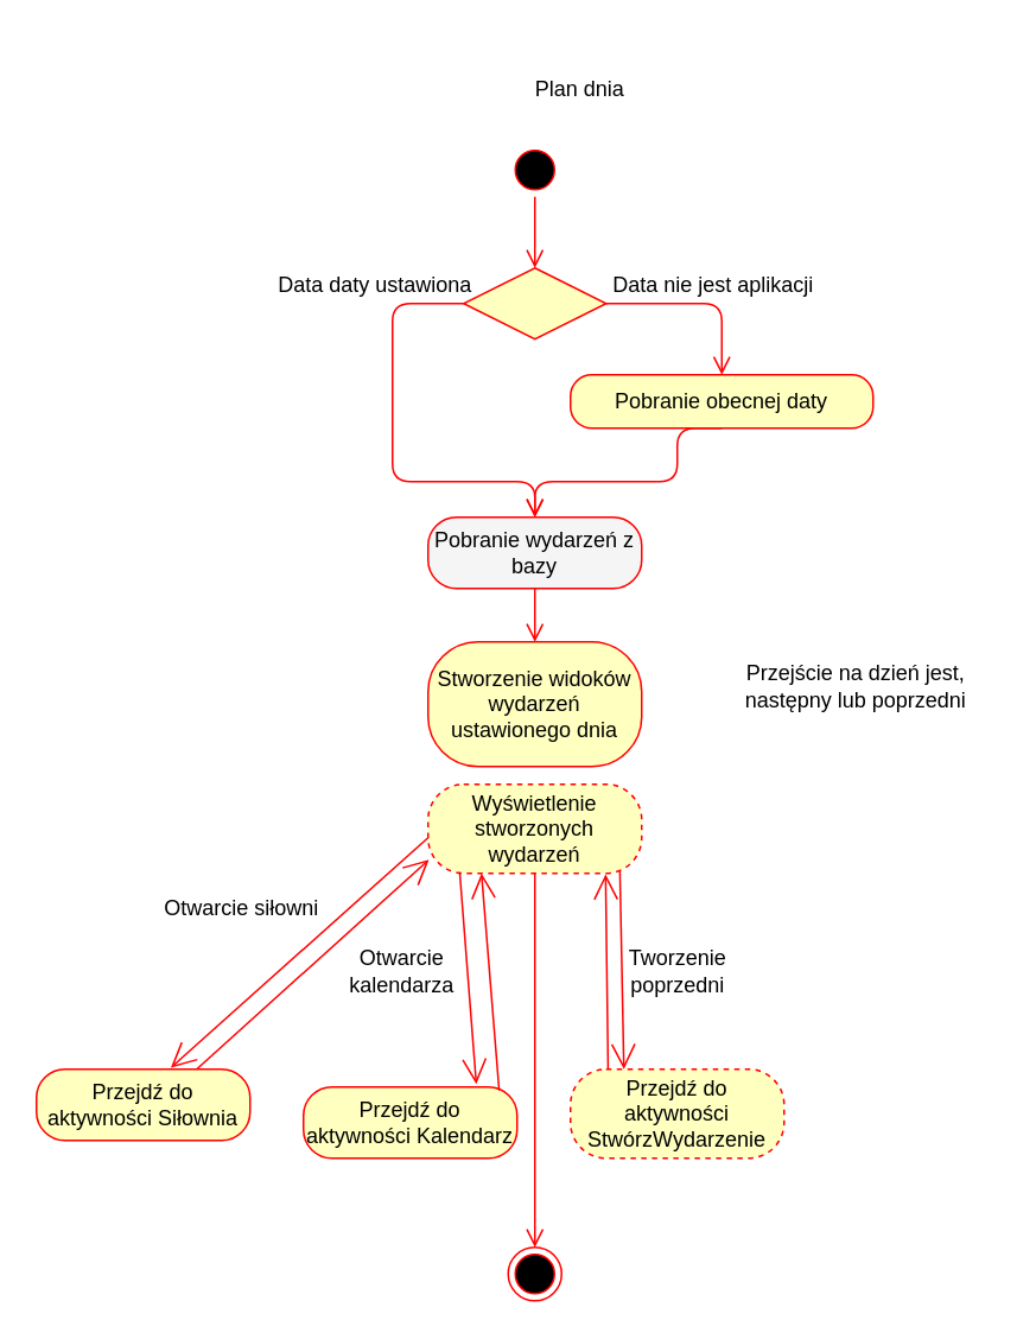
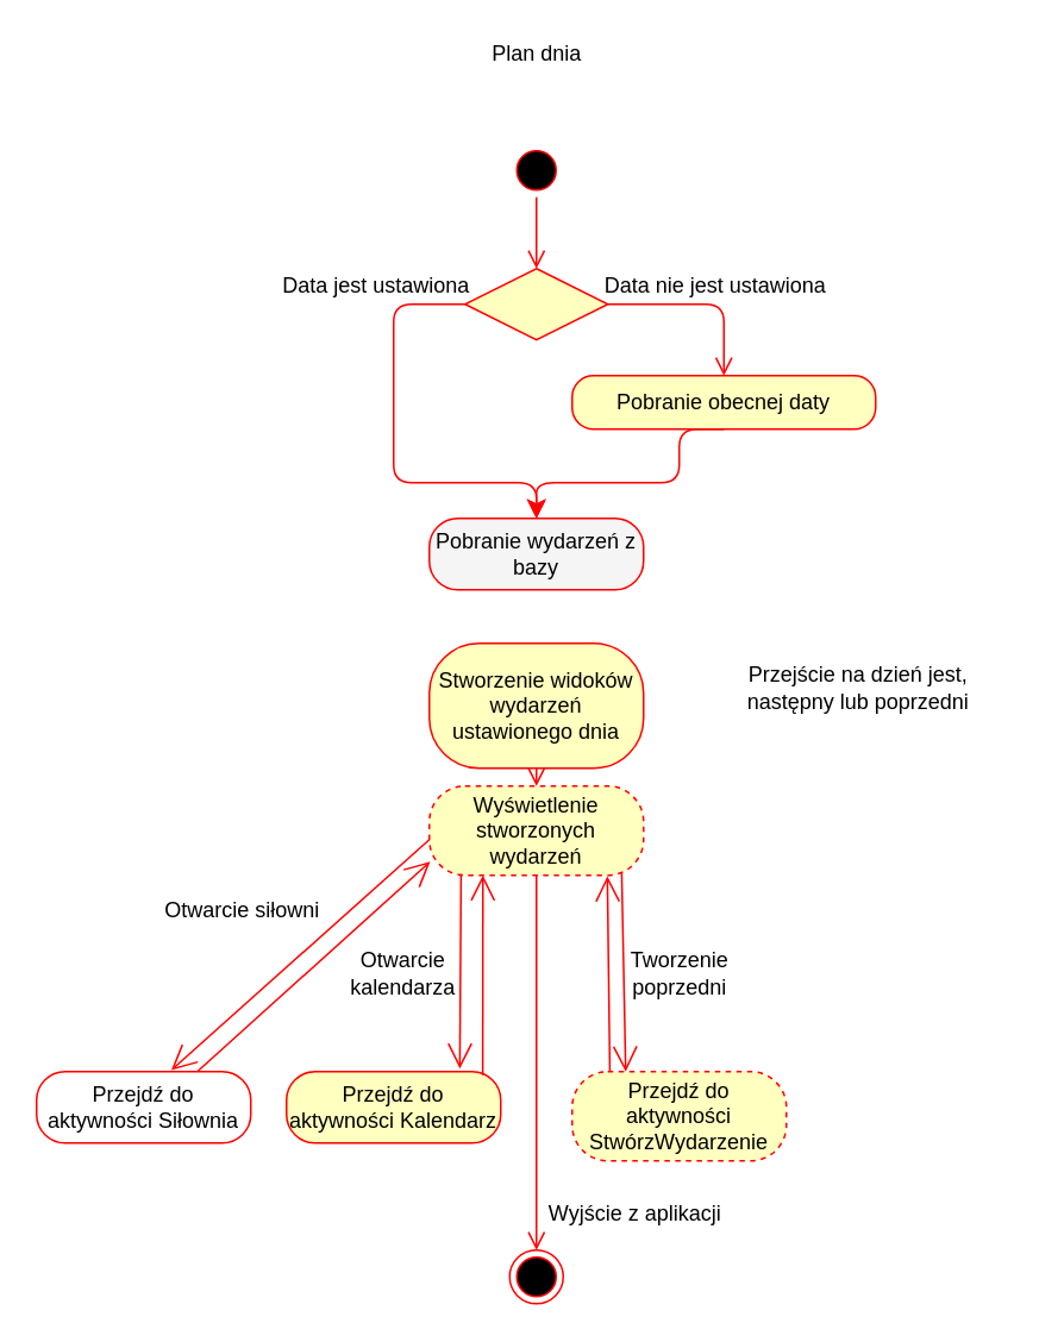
- <mxCell id="17" value="Plan dnia" style="text;html=1;align=center;verticalAlign=middle;resizable=0;points=[];autosize=1;" vertex="1" parent="1"><mxGeometry x="290" y="40" width="70" height="20" as="geometry" /></mxCell>
+ <mxCell id="17" value="Plan dnia" style="text;html=1;align=center;verticalAlign=middle;resizable=0;points=[];autosize=1;" vertex="1" parent="1"><mxGeometry x="265" y="20" width="70" height="20" as="geometry" /></mxCell>
- <mxCell id="14" value="Data daty ustawiona" style="text;html=1;align=center;verticalAlign=middle;resizable=0;points=[];autosize=1;" vertex="1" parent="1"><mxGeometry x="150" y="150" width="120" height="20" as="geometry" /></mxCell>
+ <mxCell id="14" value="Data jest ustawiona" style="text;html=1;align=center;verticalAlign=middle;resizable=0;points=[];autosize=1;" vertex="1" parent="1"><mxGeometry x="150" y="150" width="120" height="20" as="geometry" /></mxCell>
- <mxCell id="15" value="Data nie jest aplikacji" style="text;html=1;align=center;verticalAlign=middle;resizable=0;points=[];autosize=1;" vertex="1" parent="1"><mxGeometry x="330" y="150" width="140" height="20" as="geometry" /></mxCell>
+ <mxCell id="15" value="Data nie jest ustawiona" style="text;html=1;align=center;verticalAlign=middle;resizable=0;points=[];autosize=1;" vertex="1" parent="1"><mxGeometry x="330" y="150" width="140" height="20" as="geometry" /></mxCell>
- <mxCell id="11" value="" style="edgeStyle=orthogonalEdgeStyle;html=1;verticalAlign=bottom;endArrow=open;endSize=8;strokeColor=#ff0000;exitX=0.5;exitY=1;exitDx=0;exitDy=0;entryX=0.5;entryY=0;entryDx=0;entryDy=0;" edge="1" parent="1" source="10" target="31"><mxGeometry relative="1" as="geometry"><mxPoint x="300" y="250" as="targetPoint" /><mxPoint x="230.017" y="260" as="sourcePoint" /><Array as="points"><mxPoint x="380" y="270" /><mxPoint x="300" y="270" /></Array></mxGeometry></mxCell>
+ <mxCell id="11" value="" style="edgeStyle=orthogonalEdgeStyle;html=1;verticalAlign=bottom;endArrow=classic;endSize=8;strokeColor=#ff0000;exitX=0.5;exitY=1;exitDx=0;exitDy=0;entryX=0.5;entryY=0;entryDx=0;entryDy=0;" edge="1" parent="1" source="10" target="31"><mxGeometry relative="1" as="geometry"><mxPoint x="300" y="250" as="targetPoint" /><mxPoint x="230.017" y="260" as="sourcePoint" /><Array as="points"><mxPoint x="380" y="270" /><mxPoint x="300" y="270" /></Array></mxGeometry></mxCell>
- <mxCell id="32" value="" style="edgeStyle=orthogonalEdgeStyle;html=1;verticalAlign=bottom;endArrow=open;endSize=8;strokeColor=#ff0000;exitX=0.5;exitY=1;exitDx=0;exitDy=0;entryX=0.5;entryY=0;entryDx=0;entryDy=0;" edge="1" parent="1" source="31" target="6"><mxGeometry relative="1" as="geometry"><mxPoint x="330" y="340" as="targetPoint" /><mxPoint x="310" y="410" as="sourcePoint" /></mxGeometry></mxCell>
+ <mxCell id="7" value="" style="edgeStyle=orthogonalEdgeStyle;html=1;verticalAlign=bottom;endArrow=open;endSize=8;strokeColor=#ff0000;entryX=0.5;entryY=0;entryDx=0;entryDy=0;" edge="1" parent="1" source="6" target="8"><mxGeometry relative="1" as="geometry"><mxPoint x="299.91" y="440" as="targetPoint" /></mxGeometry></mxCell>
- <mxCell id="18" value="Przejdź do aktywności Siłownia" style="rounded=1;whiteSpace=wrap;html=1;arcSize=40;fontColor=#000000;fillColor=#ffffc0;strokeColor=#ff0000;" vertex="1" parent="1"><mxGeometry x="20" y="600" width="120" height="40" as="geometry" /></mxCell>
+ <mxCell id="18" value="Przejdź do aktywności Siłownia" style="rounded=1;whiteSpace=wrap;html=1;arcSize=40;fontColor=#000000;fillColor=#ffffff;strokeColor=#ff0000;" vertex="1" parent="1"><mxGeometry x="20" y="600" width="120" height="40" as="geometry" /></mxCell>
- <mxCell id="19" value="Przejdź do aktywności Kalendarz" style="rounded=1;whiteSpace=wrap;html=1;arcSize=40;fontColor=#000000;fillColor=#ffffc0;strokeColor=#ff0000;" vertex="1" parent="1"><mxGeometry x="170" y="610" width="120" height="40" as="geometry" /></mxCell>
+ <mxCell id="19" value="Przejdź do aktywności Kalendarz" style="rounded=1;whiteSpace=wrap;html=1;arcSize=40;fontColor=#000000;fillColor=#ffffc0;strokeColor=#ff0000;" vertex="1" parent="1"><mxGeometry x="160" y="600" width="120" height="40" as="geometry" /></mxCell>
+ <mxCell id="16" value="Wyjście z aplikacji" style="text;html=1;align=center;verticalAlign=middle;resizable=0;points=[];autosize=1;" vertex="1" parent="1"><mxGeometry x="300" y="670" width="110" height="20" as="geometry" /></mxCell>
